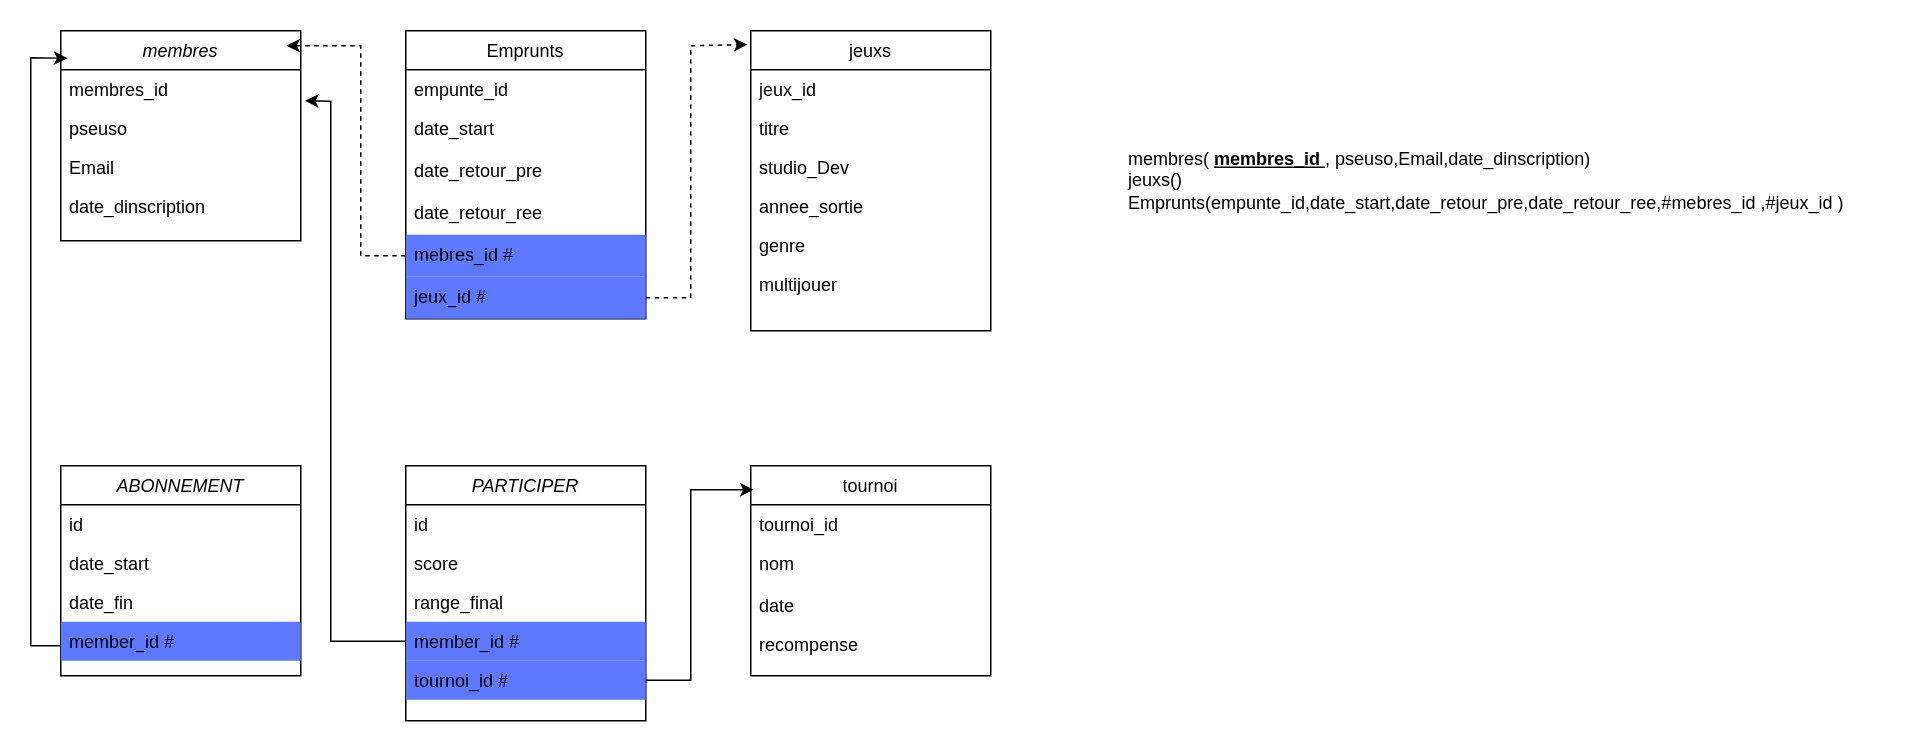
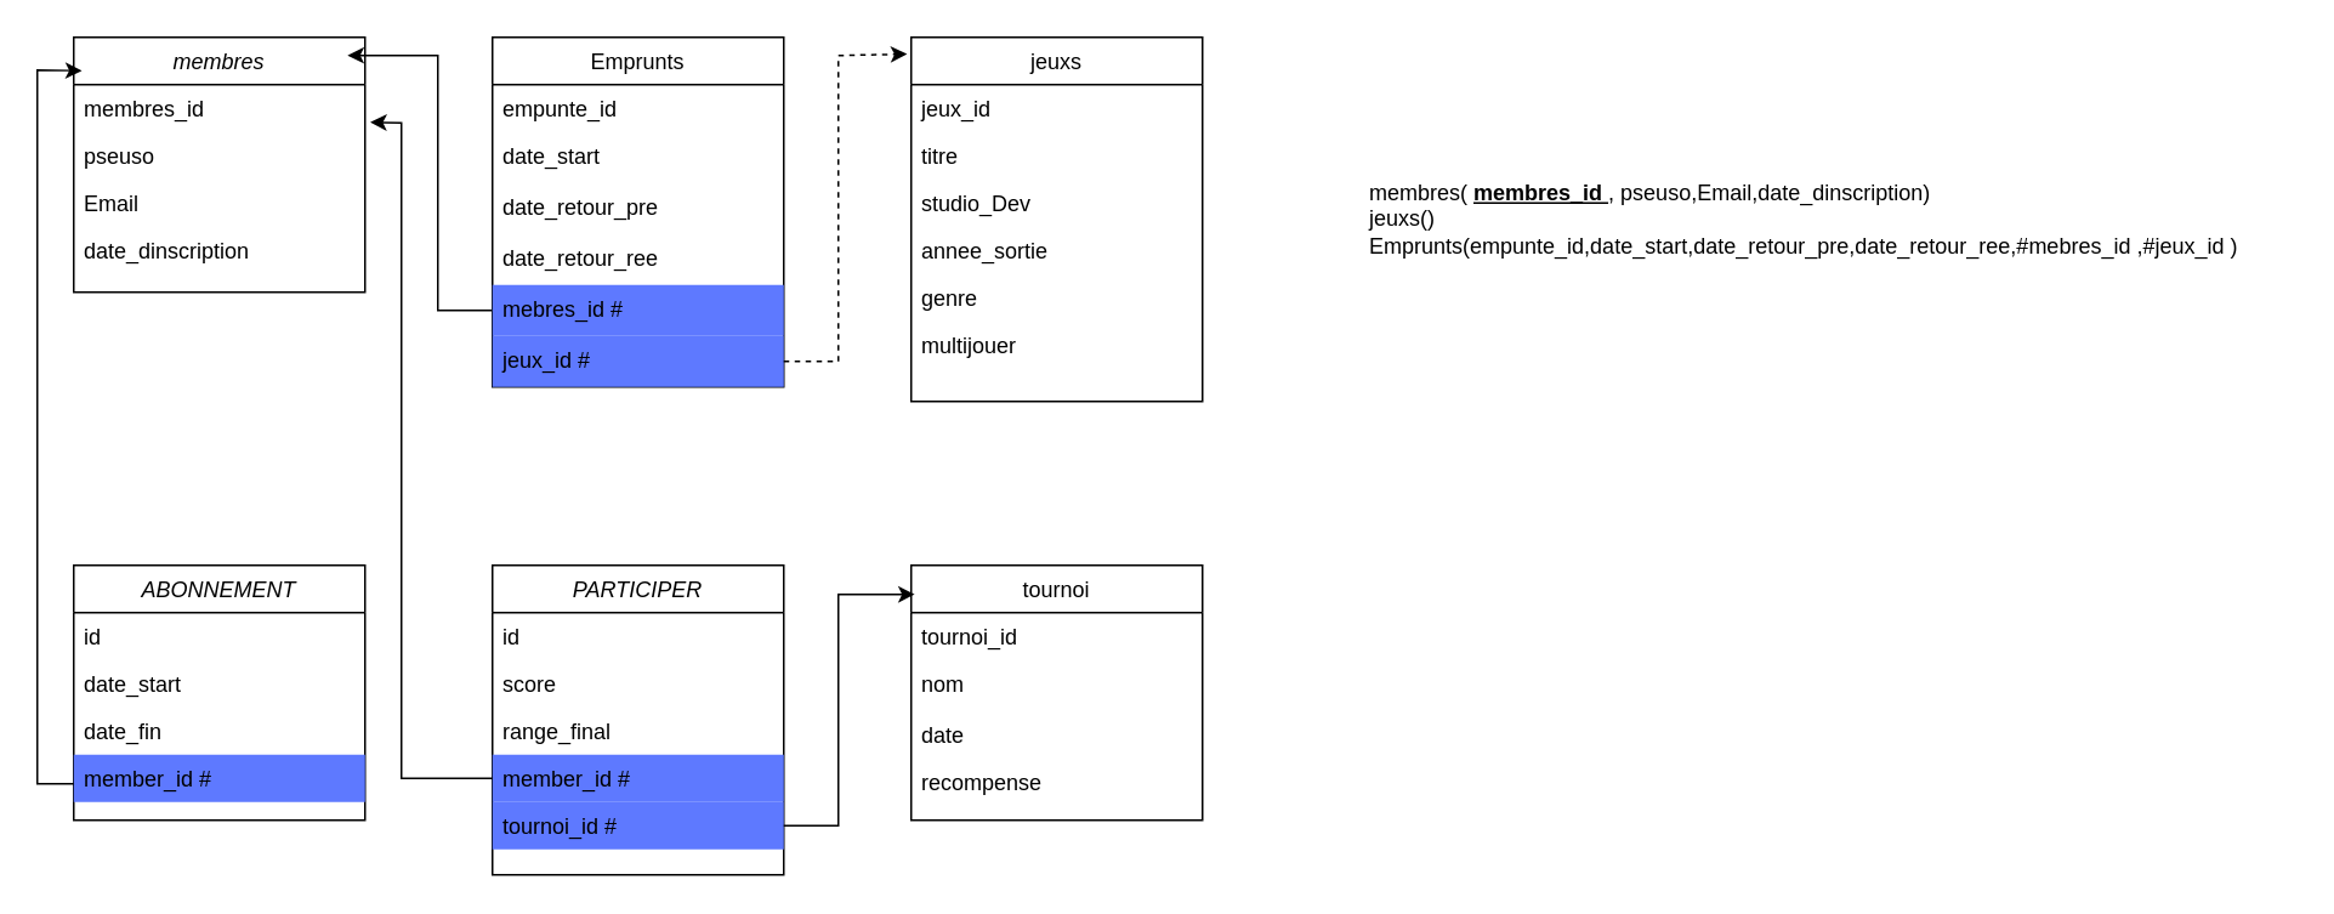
- <mxCell id="19" value="" style="edgeStyle=none;rounded=0;orthogonalLoop=1;jettySize=auto;html=1;exitX=0;exitY=0.5;exitDx=0;exitDy=0;entryX=0.94;entryY=0.071;entryDx=0;entryDy=0;entryPerimeter=0;dashed=1;" edge="1" parent="1" source="25" target="2"><mxGeometry relative="1" as="geometry"><mxPoint x="210" y="30" as="targetPoint" /><Array as="points"><mxPoint x="240" y="170" /><mxPoint x="240" y="30" /></Array></mxGeometry></mxCell>
+ <mxCell id="19" value="" style="edgeStyle=none;rounded=0;orthogonalLoop=1;jettySize=auto;html=1;exitX=0;exitY=0.5;exitDx=0;exitDy=0;entryX=0.94;entryY=0.071;entryDx=0;entryDy=0;entryPerimeter=0;" edge="1" parent="1" source="25" target="2"><mxGeometry relative="1" as="geometry"><mxPoint x="210" y="30" as="targetPoint" /><Array as="points"><mxPoint x="240" y="170" /><mxPoint x="240" y="30" /></Array></mxGeometry></mxCell>
